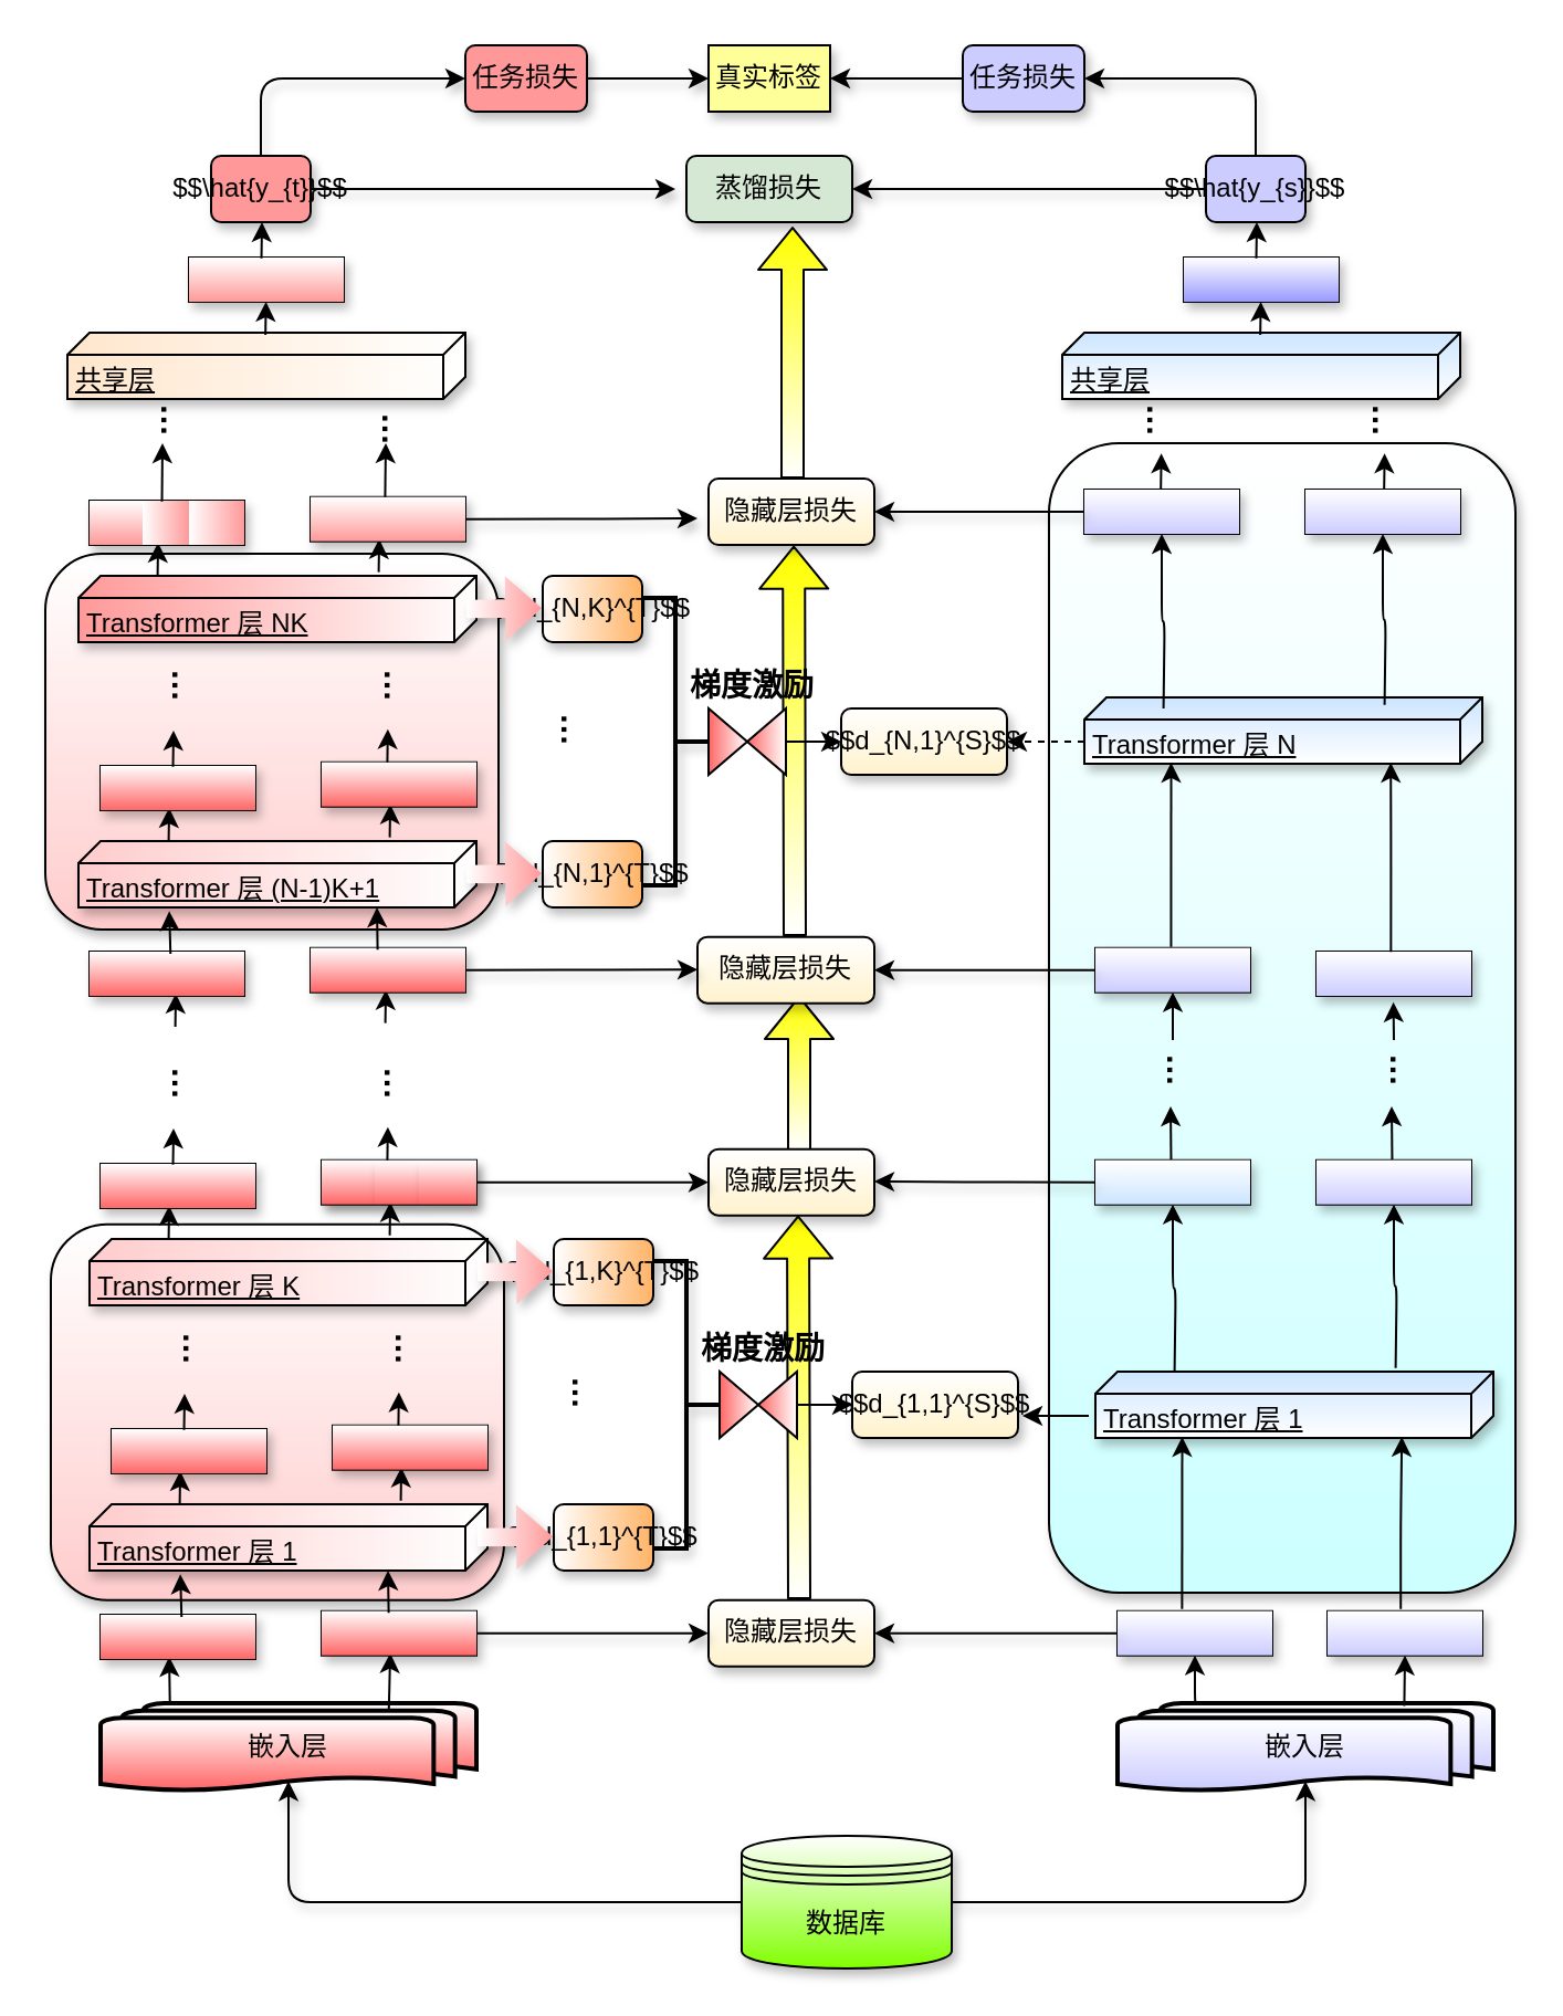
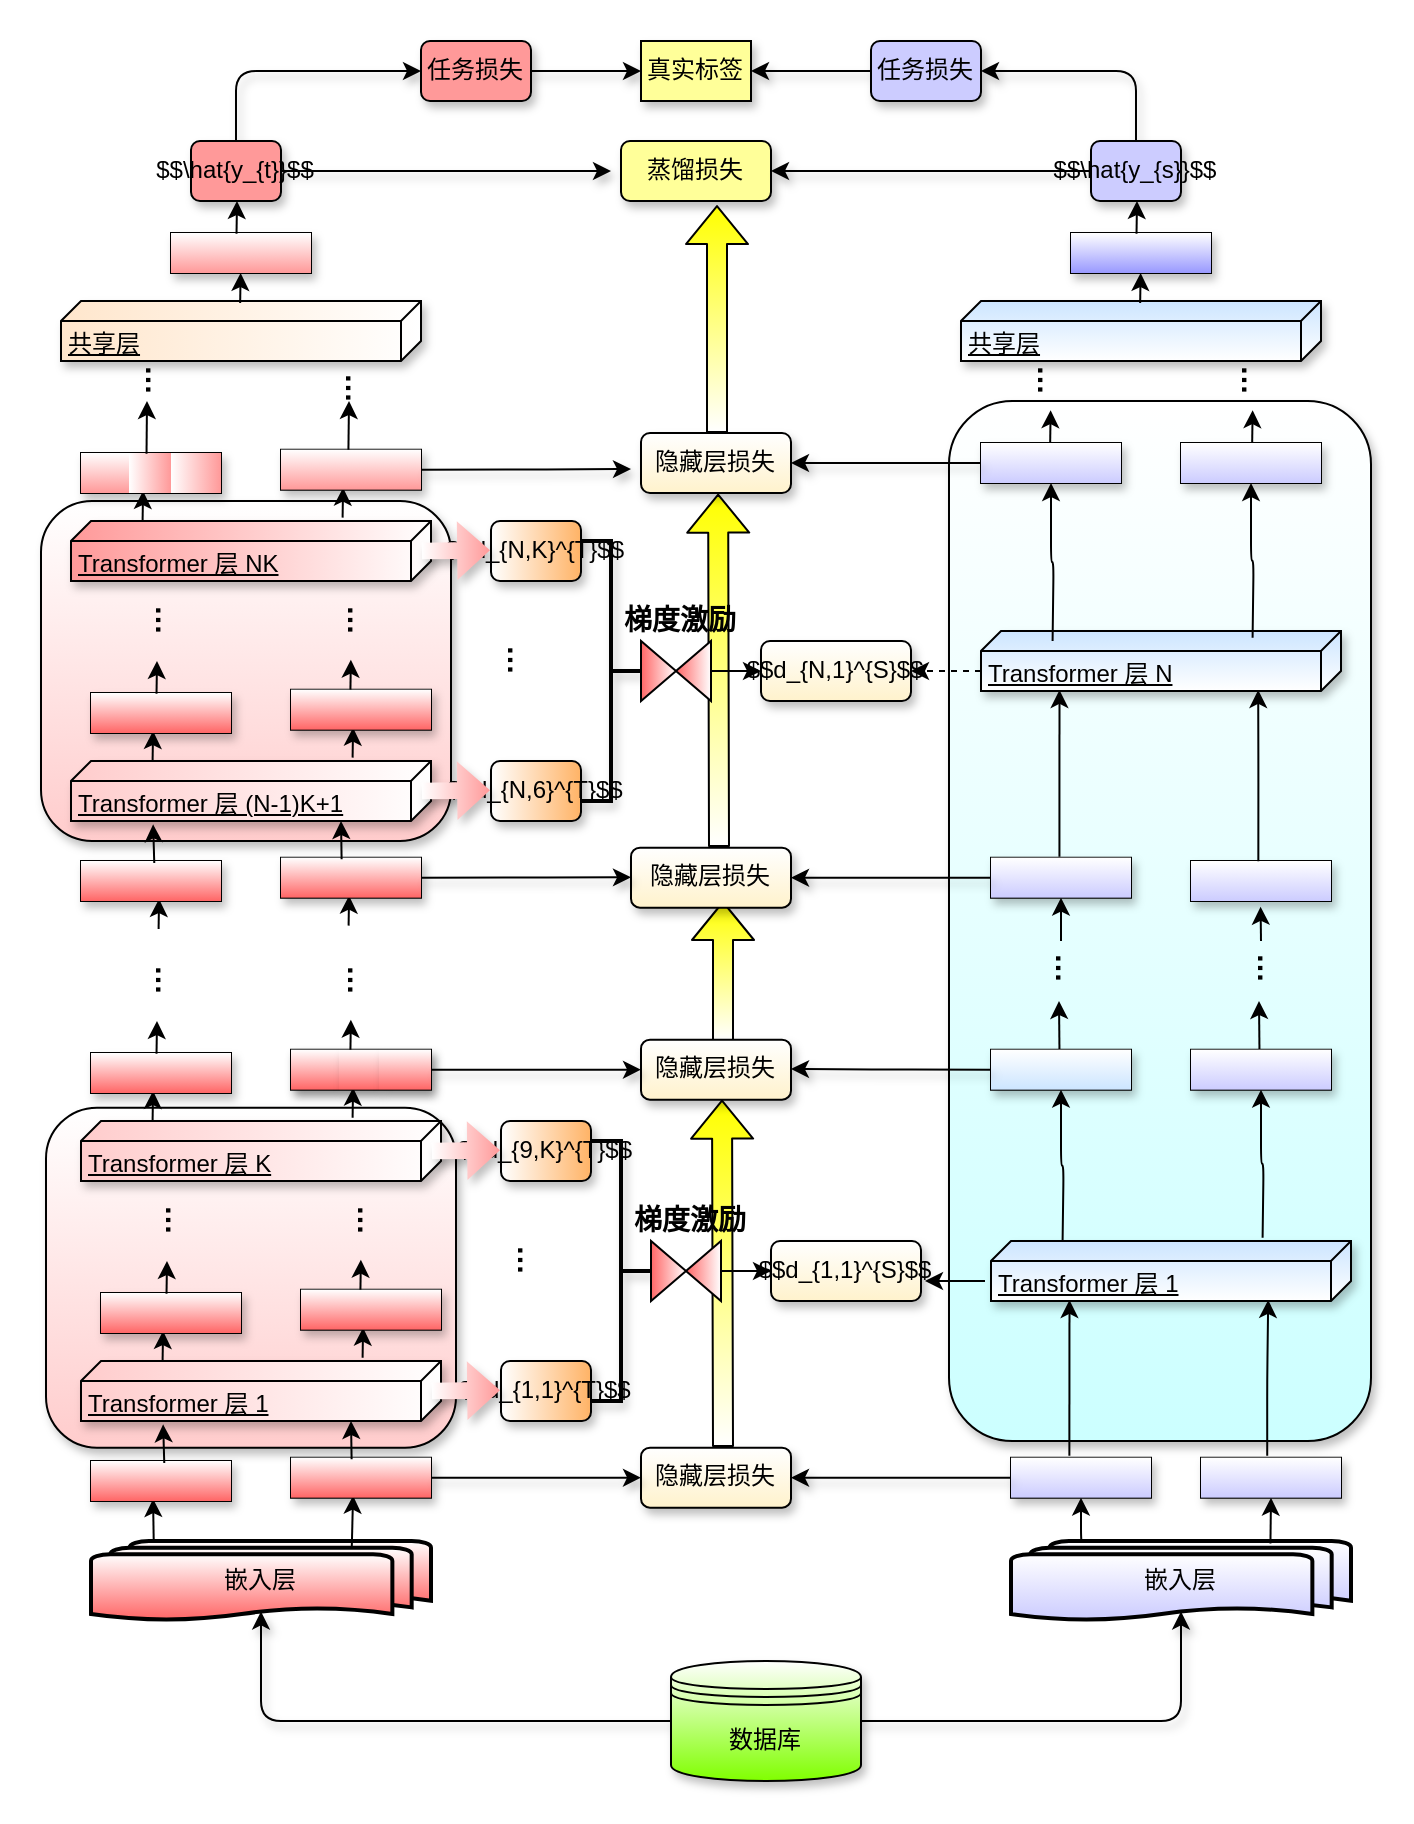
- <mxCell id="211" value="蒸馏损失" style="rounded=1;whiteSpace=wrap;html=1;sketch=0;shadow=1;fillColor=#d5e8d4;" parent="1" vertex="1"><mxGeometry x="310" y="70" width="75" height="30" as="geometry" /></mxCell>
+ <mxCell id="211" value="蒸馏损失" style="rounded=1;whiteSpace=wrap;html=1;sketch=0;shadow=1;fillColor=#FFFF99;" parent="1" vertex="1"><mxGeometry x="310" y="70" width="75" height="30" as="geometry" /></mxCell>
- <mxCell id="109" value="$$d_{N,1}^{T}$$" style="rounded=1;whiteSpace=wrap;html=1;sketch=0;fillColor=#ffffff;shadow=1;gradientDirection=east;gradientColor=#FFB366;" parent="1" vertex="1"><mxGeometry x="245" y="380" width="45" height="30" as="geometry" /></mxCell>
+ <mxCell id="109" value="$$d_{N,6}^{T}$$" style="rounded=1;whiteSpace=wrap;html=1;sketch=0;fillColor=#ffffff;shadow=1;gradientDirection=east;gradientColor=#FFB366;" parent="1" vertex="1"><mxGeometry x="245" y="380" width="45" height="30" as="geometry" /></mxCell>
- <mxCell id="43" value="$$d_{1,K}^{T}$$" style="rounded=1;whiteSpace=wrap;html=1;sketch=0;fillColor=#ffffff;shadow=1;gradientDirection=east;gradientColor=#FFB366;" parent="1" vertex="1"><mxGeometry x="250" y="560" width="45" height="30" as="geometry" /></mxCell>
+ <mxCell id="43" value="$$d_{9,K}^{T}$$" style="rounded=1;whiteSpace=wrap;html=1;sketch=0;fillColor=#ffffff;shadow=1;gradientDirection=east;gradientColor=#FFB366;" parent="1" vertex="1"><mxGeometry x="250" y="560" width="45" height="30" as="geometry" /></mxCell>
